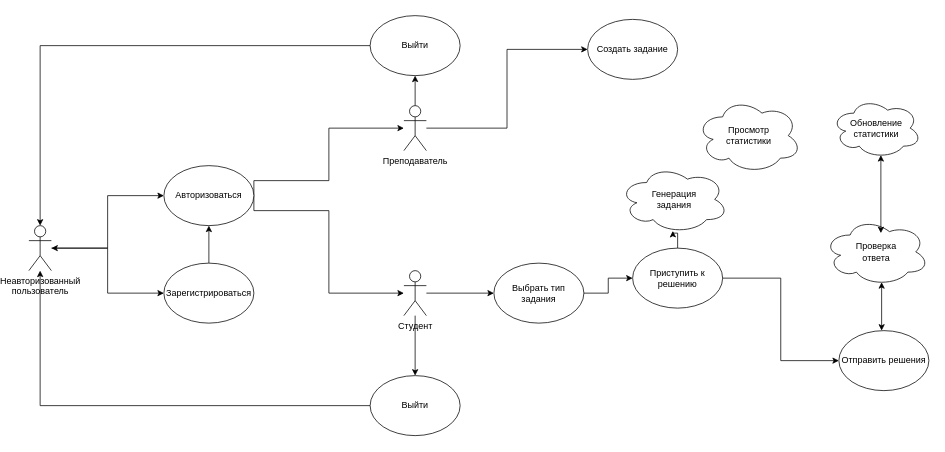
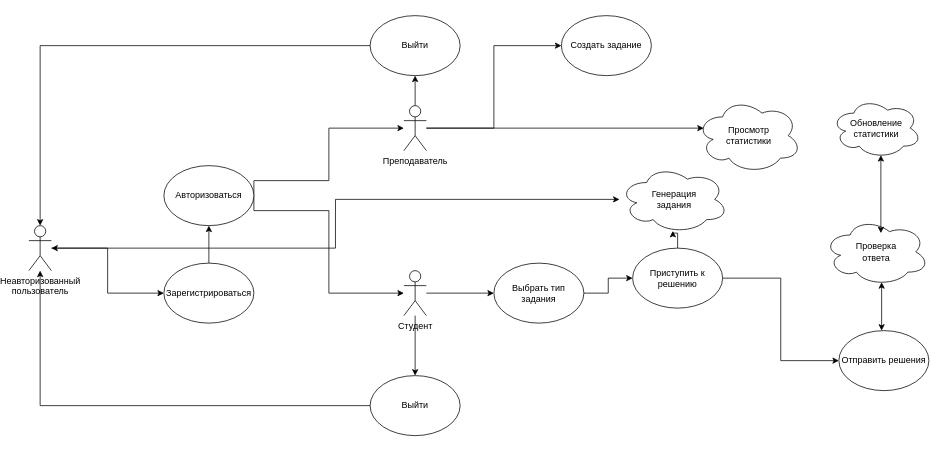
- <mxCell id="33" value="Создать задание" style="ellipse;whiteSpace=wrap;html=1;" vertex="1" parent="1"><mxGeometry x="765" y="25" width="120" height="80" as="geometry" /></mxCell>
+ <mxCell id="33" value="Создать задание" style="ellipse;whiteSpace=wrap;html=1;" vertex="1" parent="1"><mxGeometry x="730" y="20" width="120" height="80" as="geometry" /></mxCell>
+ <mxCell id="10" style="edgeStyle=orthogonalEdgeStyle;rounded=0;orthogonalLoop=1;jettySize=auto;html=1;entryX=0.07;entryY=0.4;entryDx=0;entryDy=0;entryPerimeter=0;" parent="1" source="13" target="26" edge="1"><mxGeometry relative="1" as="geometry"><mxPoint x="590" y="210" as="targetPoint" /><Array as="points"><mxPoint x="820" y="170" /><mxPoint x="820" y="170" /></Array></mxGeometry></mxCell>
- <mxCell id="3" style="edgeStyle=orthogonalEdgeStyle;rounded=0;orthogonalLoop=1;jettySize=auto;html=1;startArrow=classic;startFill=1;" parent="1" source="4" target="7" edge="1"><mxGeometry relative="1" as="geometry" /></mxCell>
+ <mxCell id="3" style="edgeStyle=orthogonalEdgeStyle;rounded=0;orthogonalLoop=1;jettySize=auto;html=1;startArrow=classic;startFill=1;" parent="1" source="4" target="22" edge="1"><mxGeometry relative="1" as="geometry" /></mxCell>
